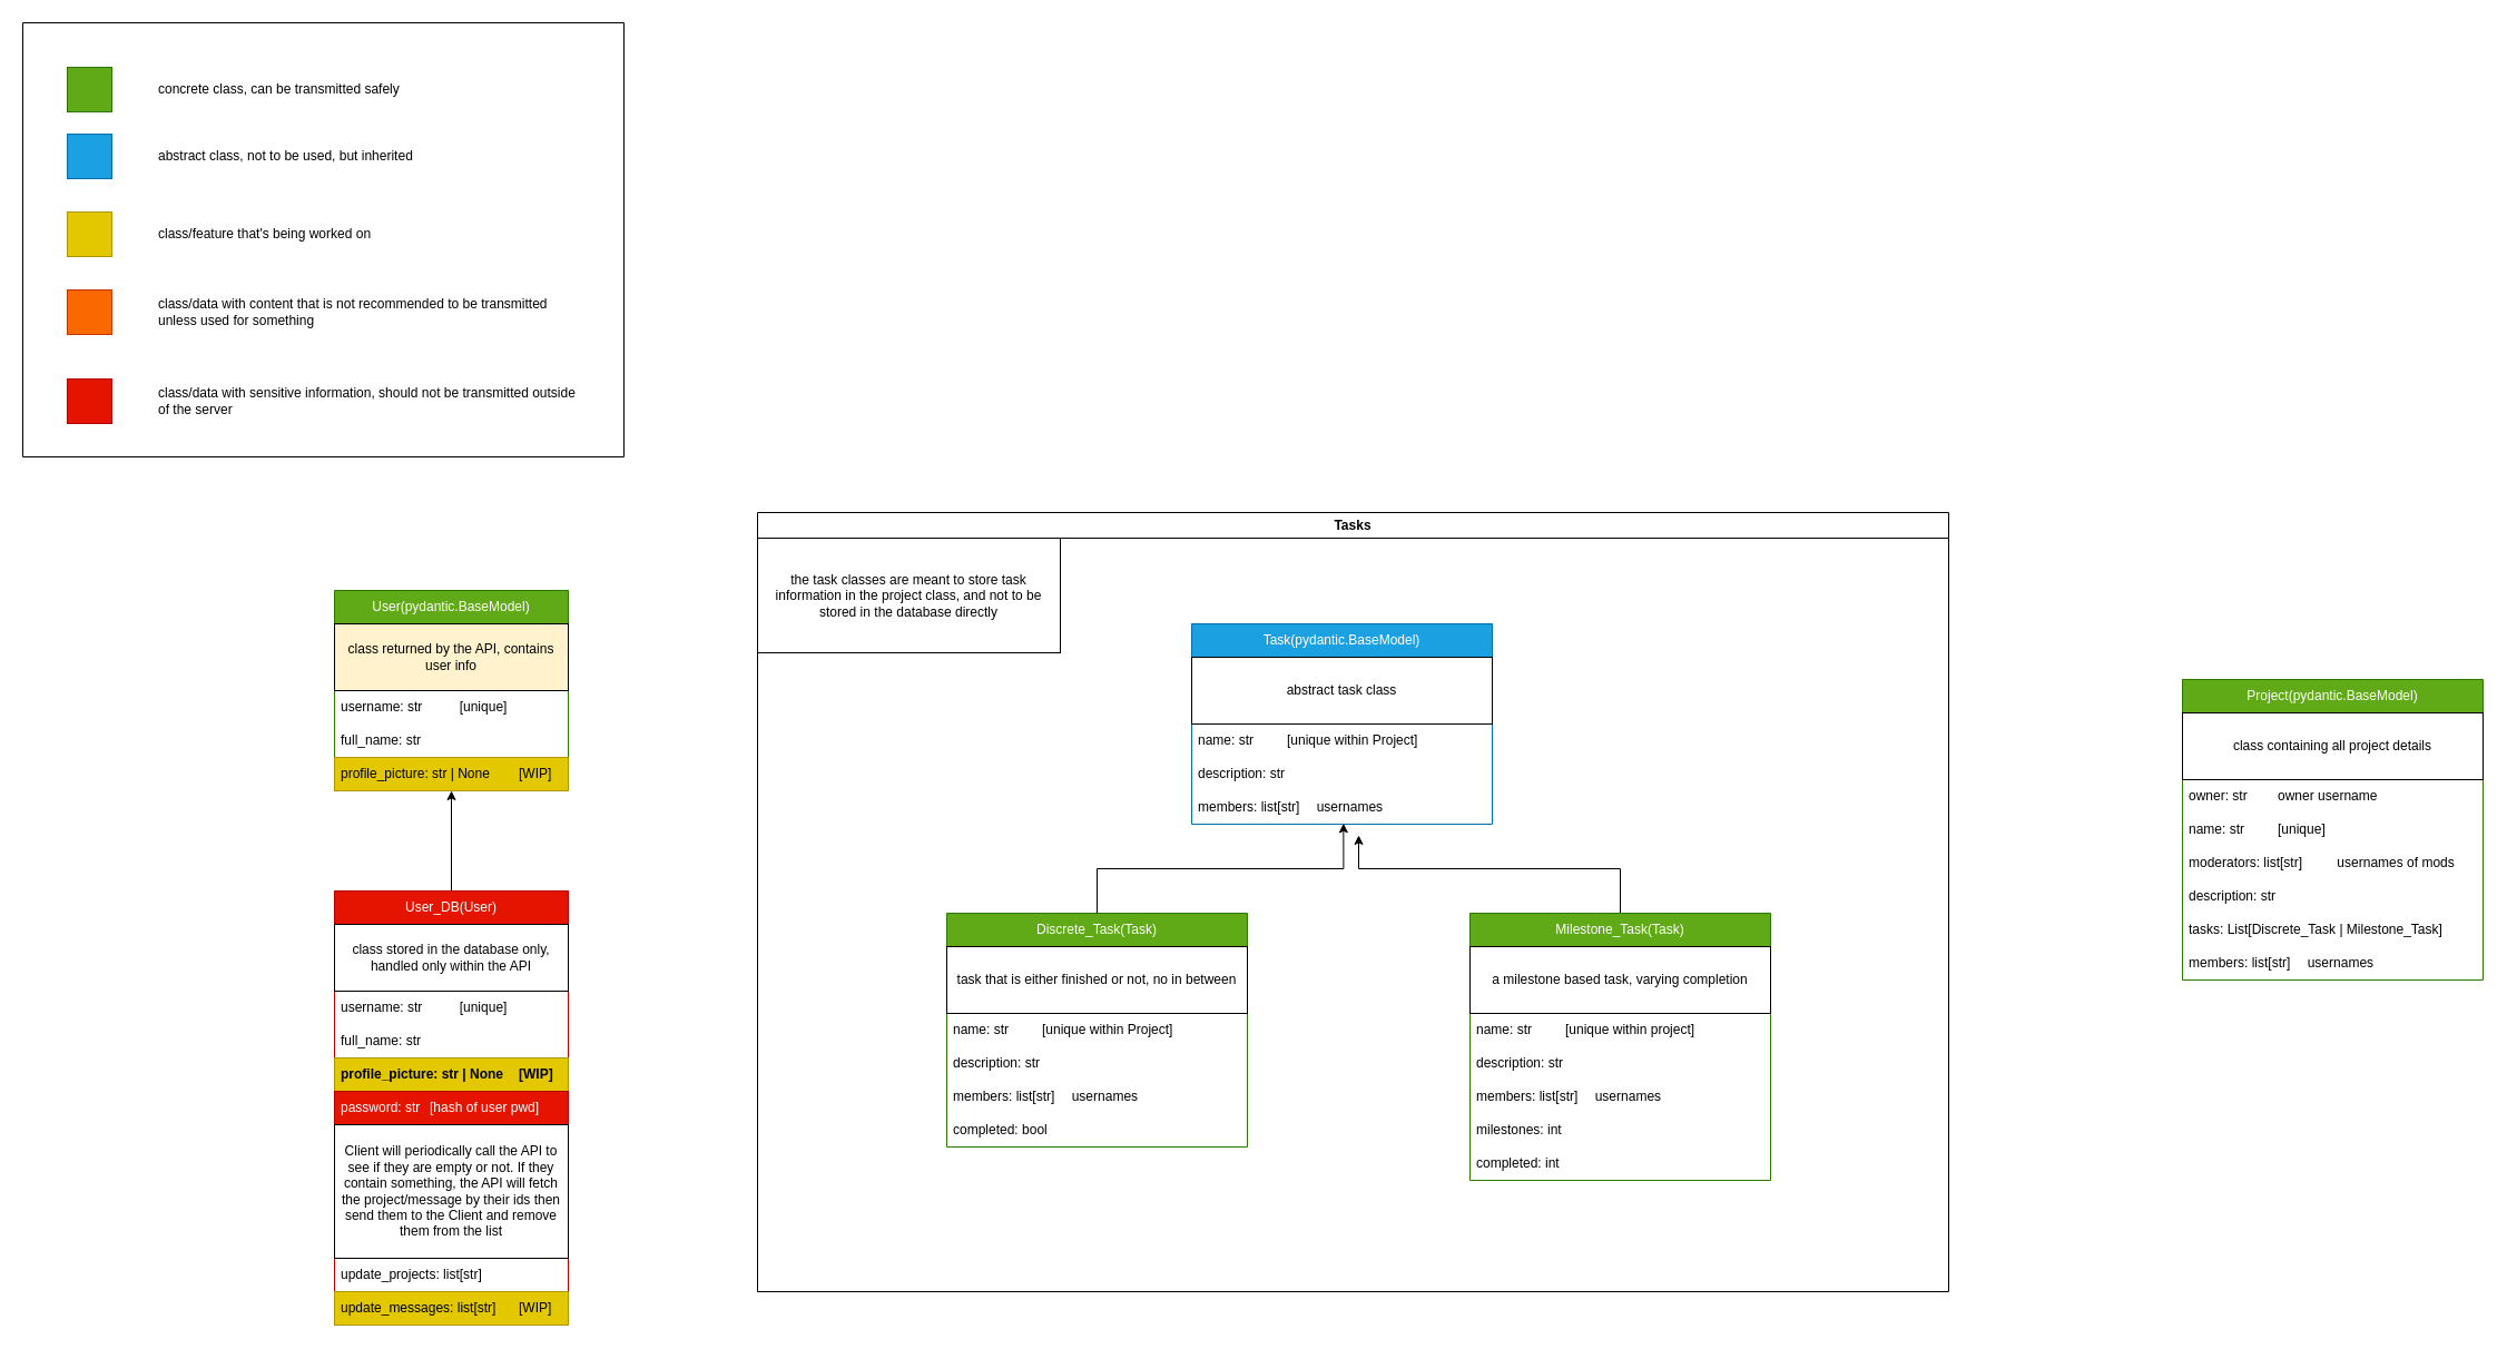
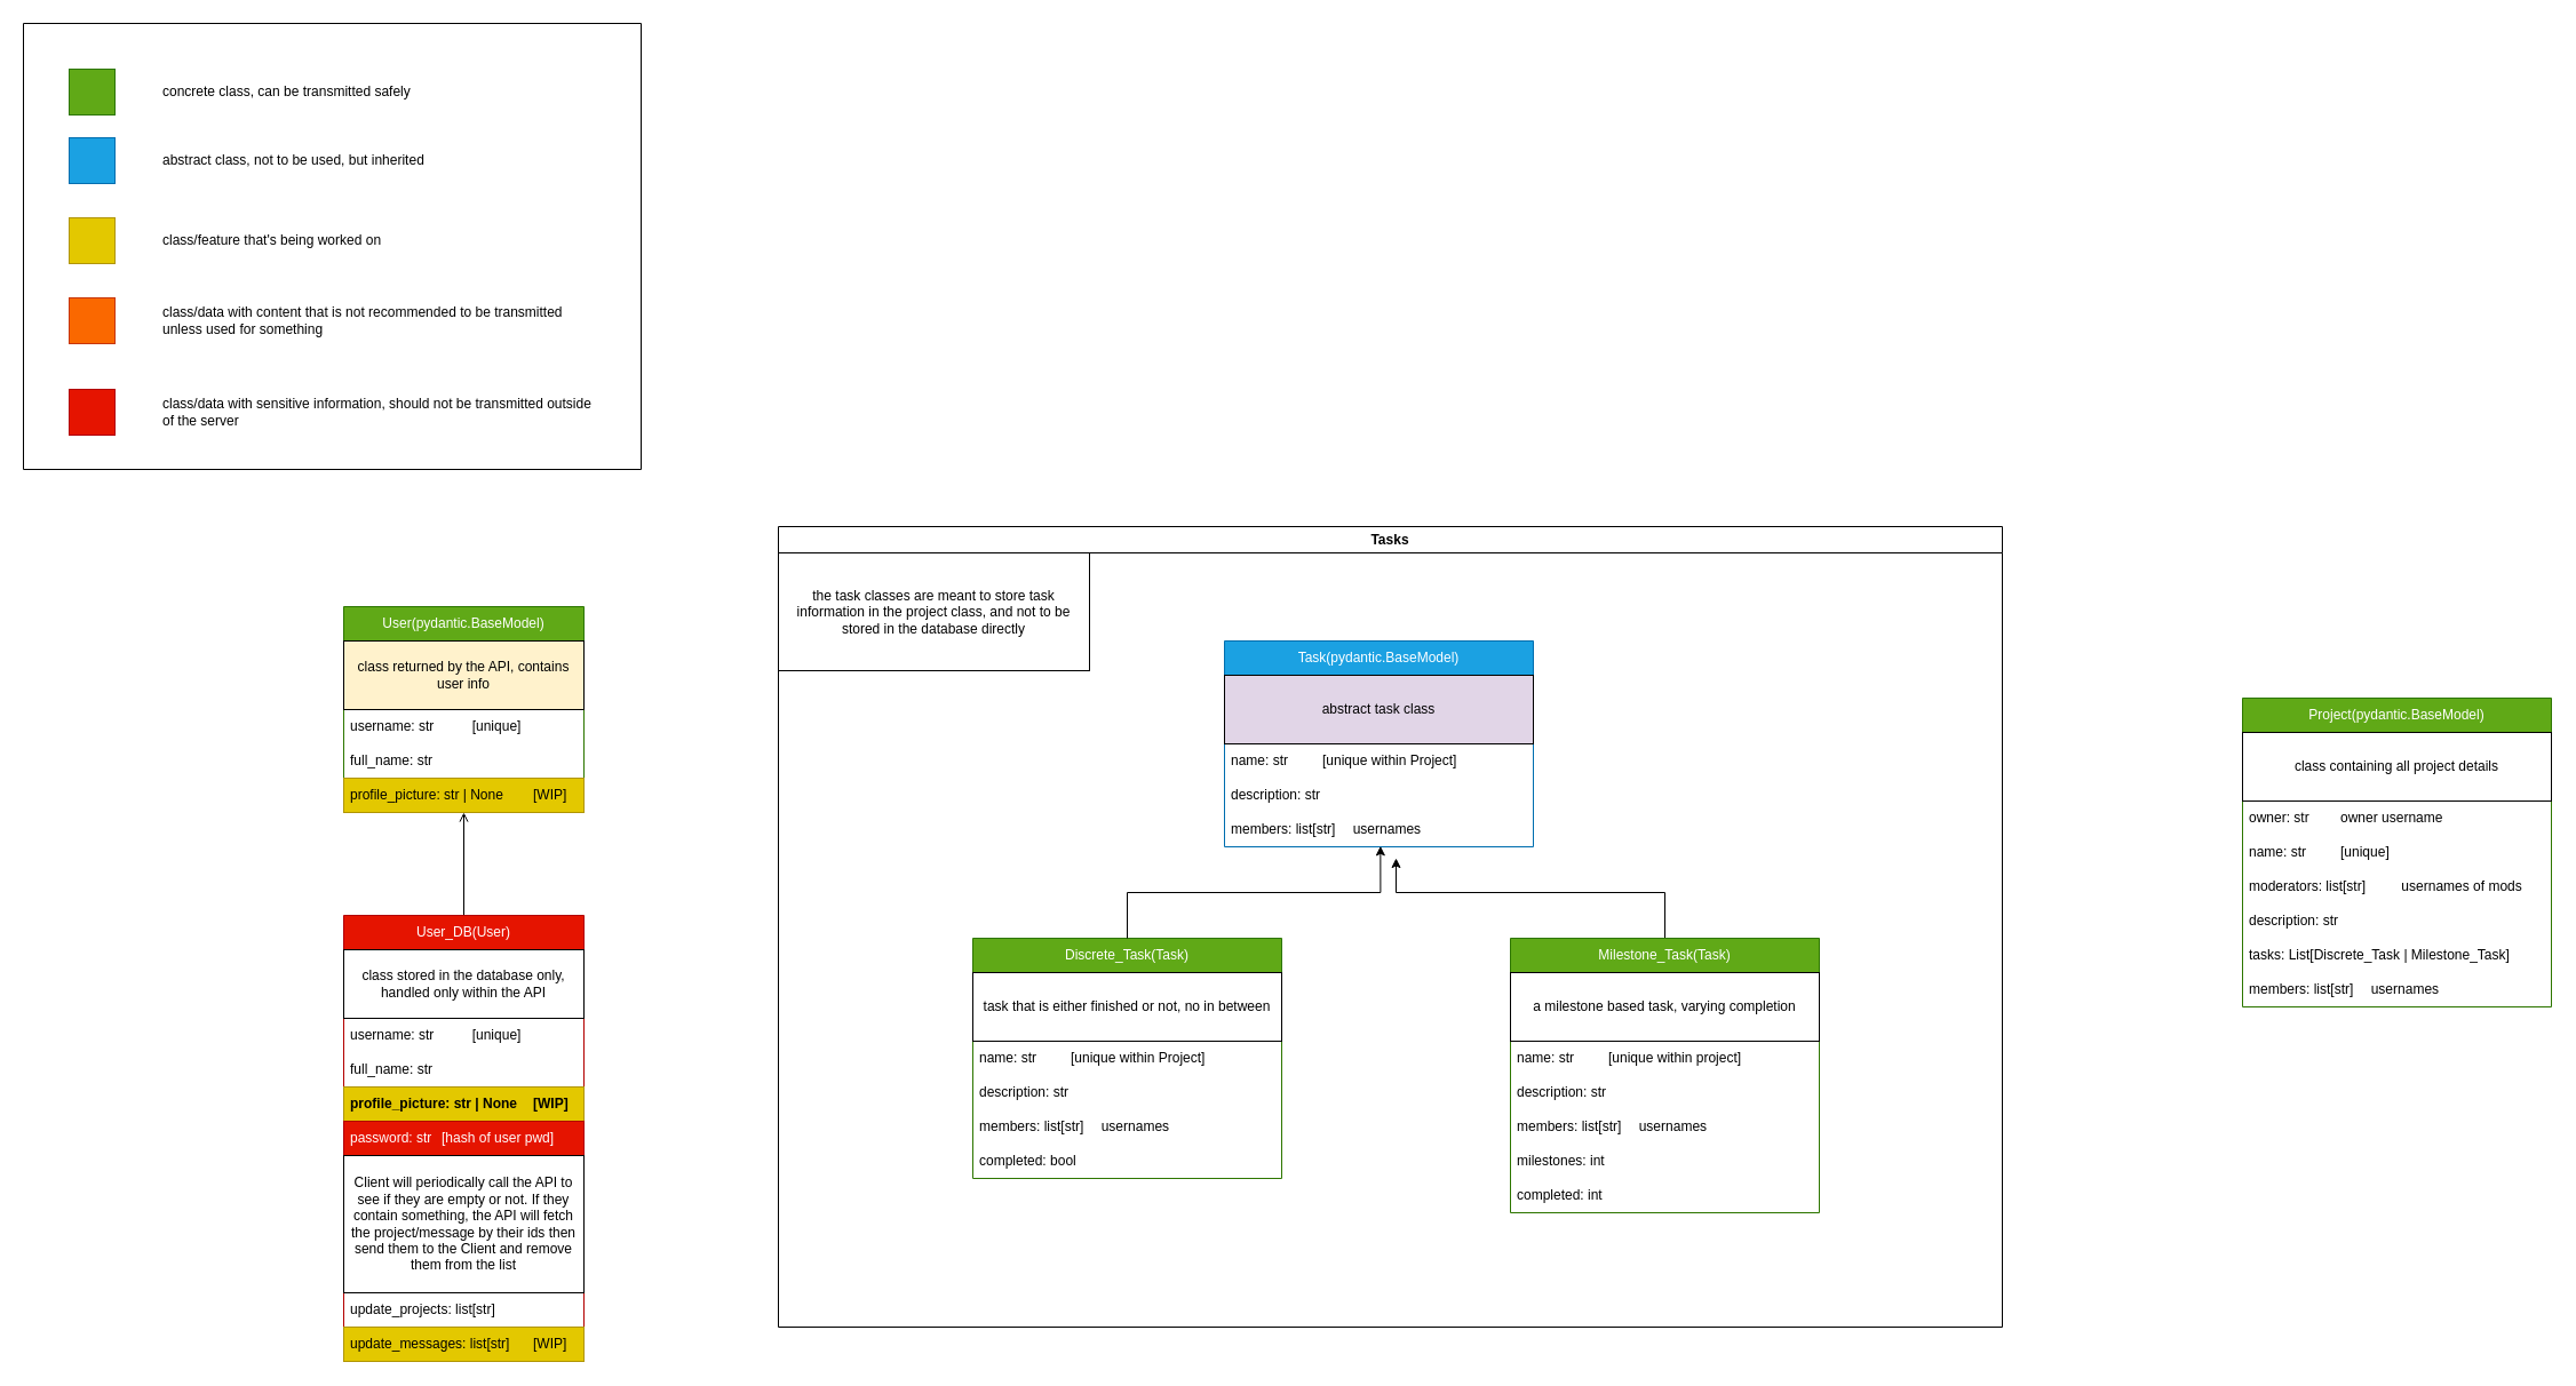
- <mxCell id="4" value="abstract task class" style="rounded=0;whiteSpace=wrap;html=1;" parent="3" vertex="1"><mxGeometry y="30" width="270" height="60" as="geometry" /></mxCell>
+ <mxCell id="4" value="abstract task class" style="rounded=0;whiteSpace=wrap;html=1;fillColor=#e1d5e7;" parent="3" vertex="1"><mxGeometry y="30" width="270" height="60" as="geometry" /></mxCell>
- <mxCell id="29" style="edgeStyle=orthogonalEdgeStyle;rounded=0;orthogonalLoop=1;jettySize=auto;html=1;entryX=0.5;entryY=1;entryDx=0;entryDy=0;" parent="1" source="30" target="24" edge="1"><mxGeometry relative="1" as="geometry" /></mxCell>
+ <mxCell id="29" style="edgeStyle=orthogonalEdgeStyle;rounded=0;orthogonalLoop=1;jettySize=auto;html=1;entryX=0.5;entryY=1;entryDx=0;entryDy=0;endArrow=open;" parent="1" source="30" target="24" edge="1"><mxGeometry relative="1" as="geometry" /></mxCell>
